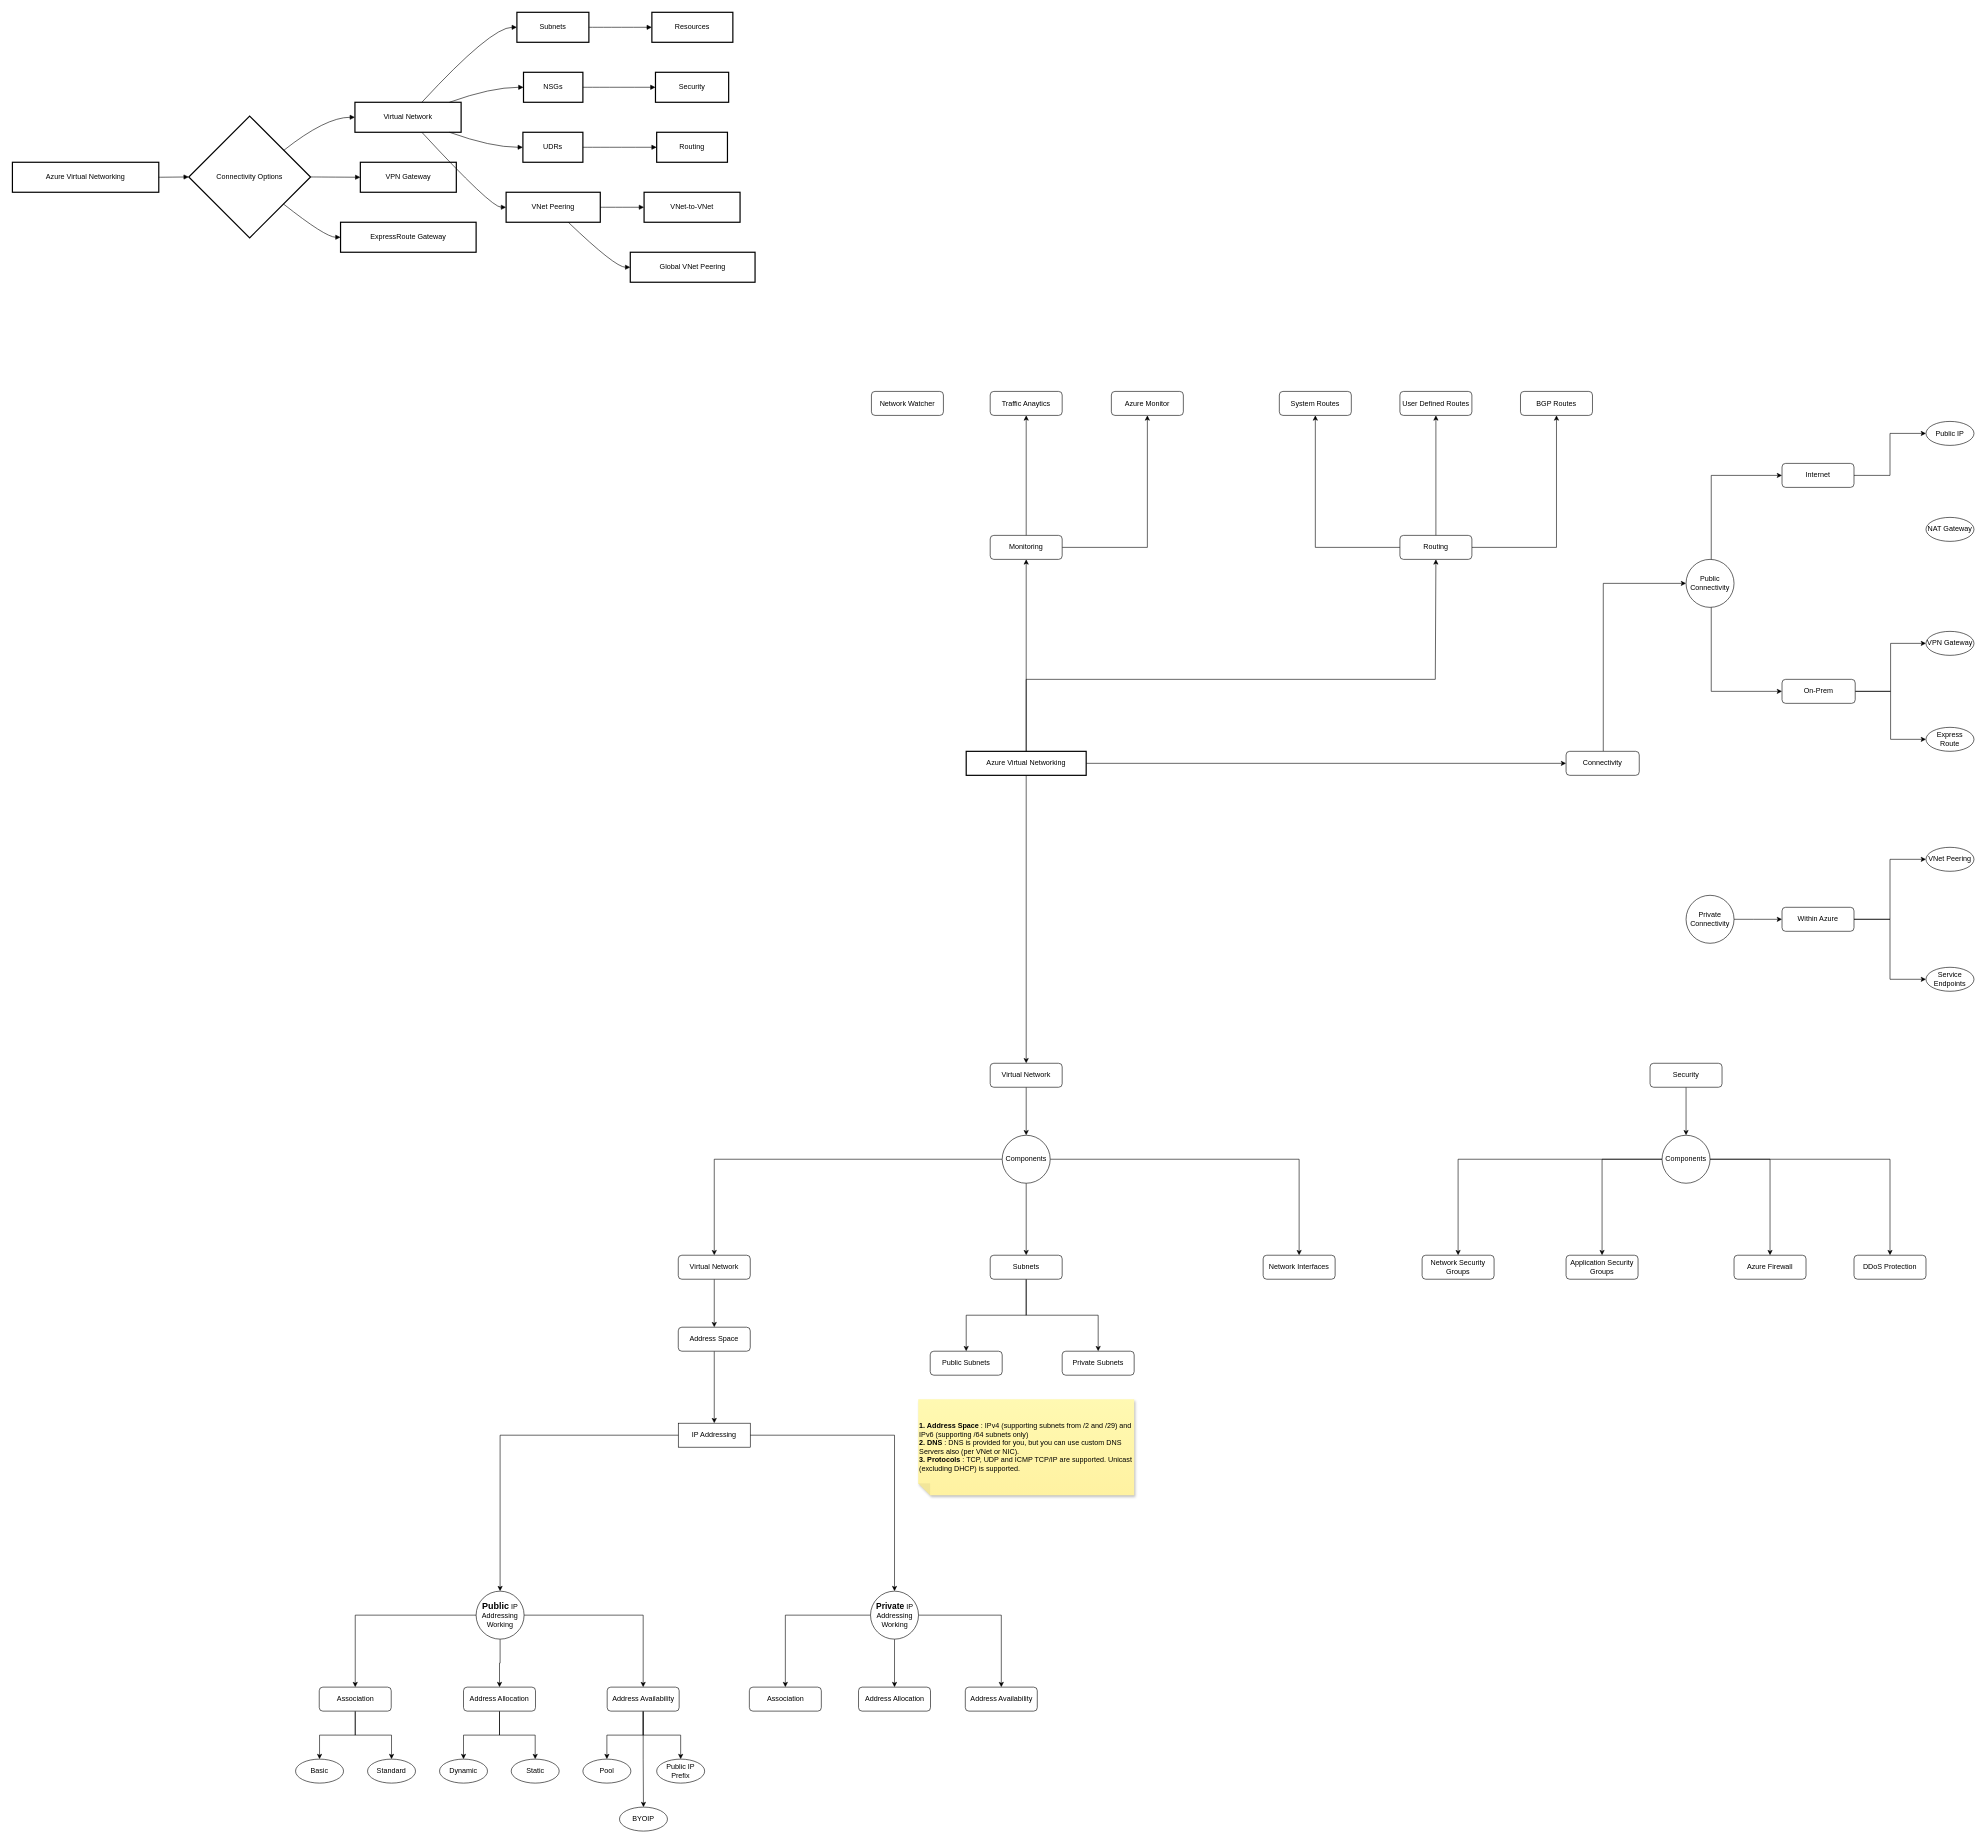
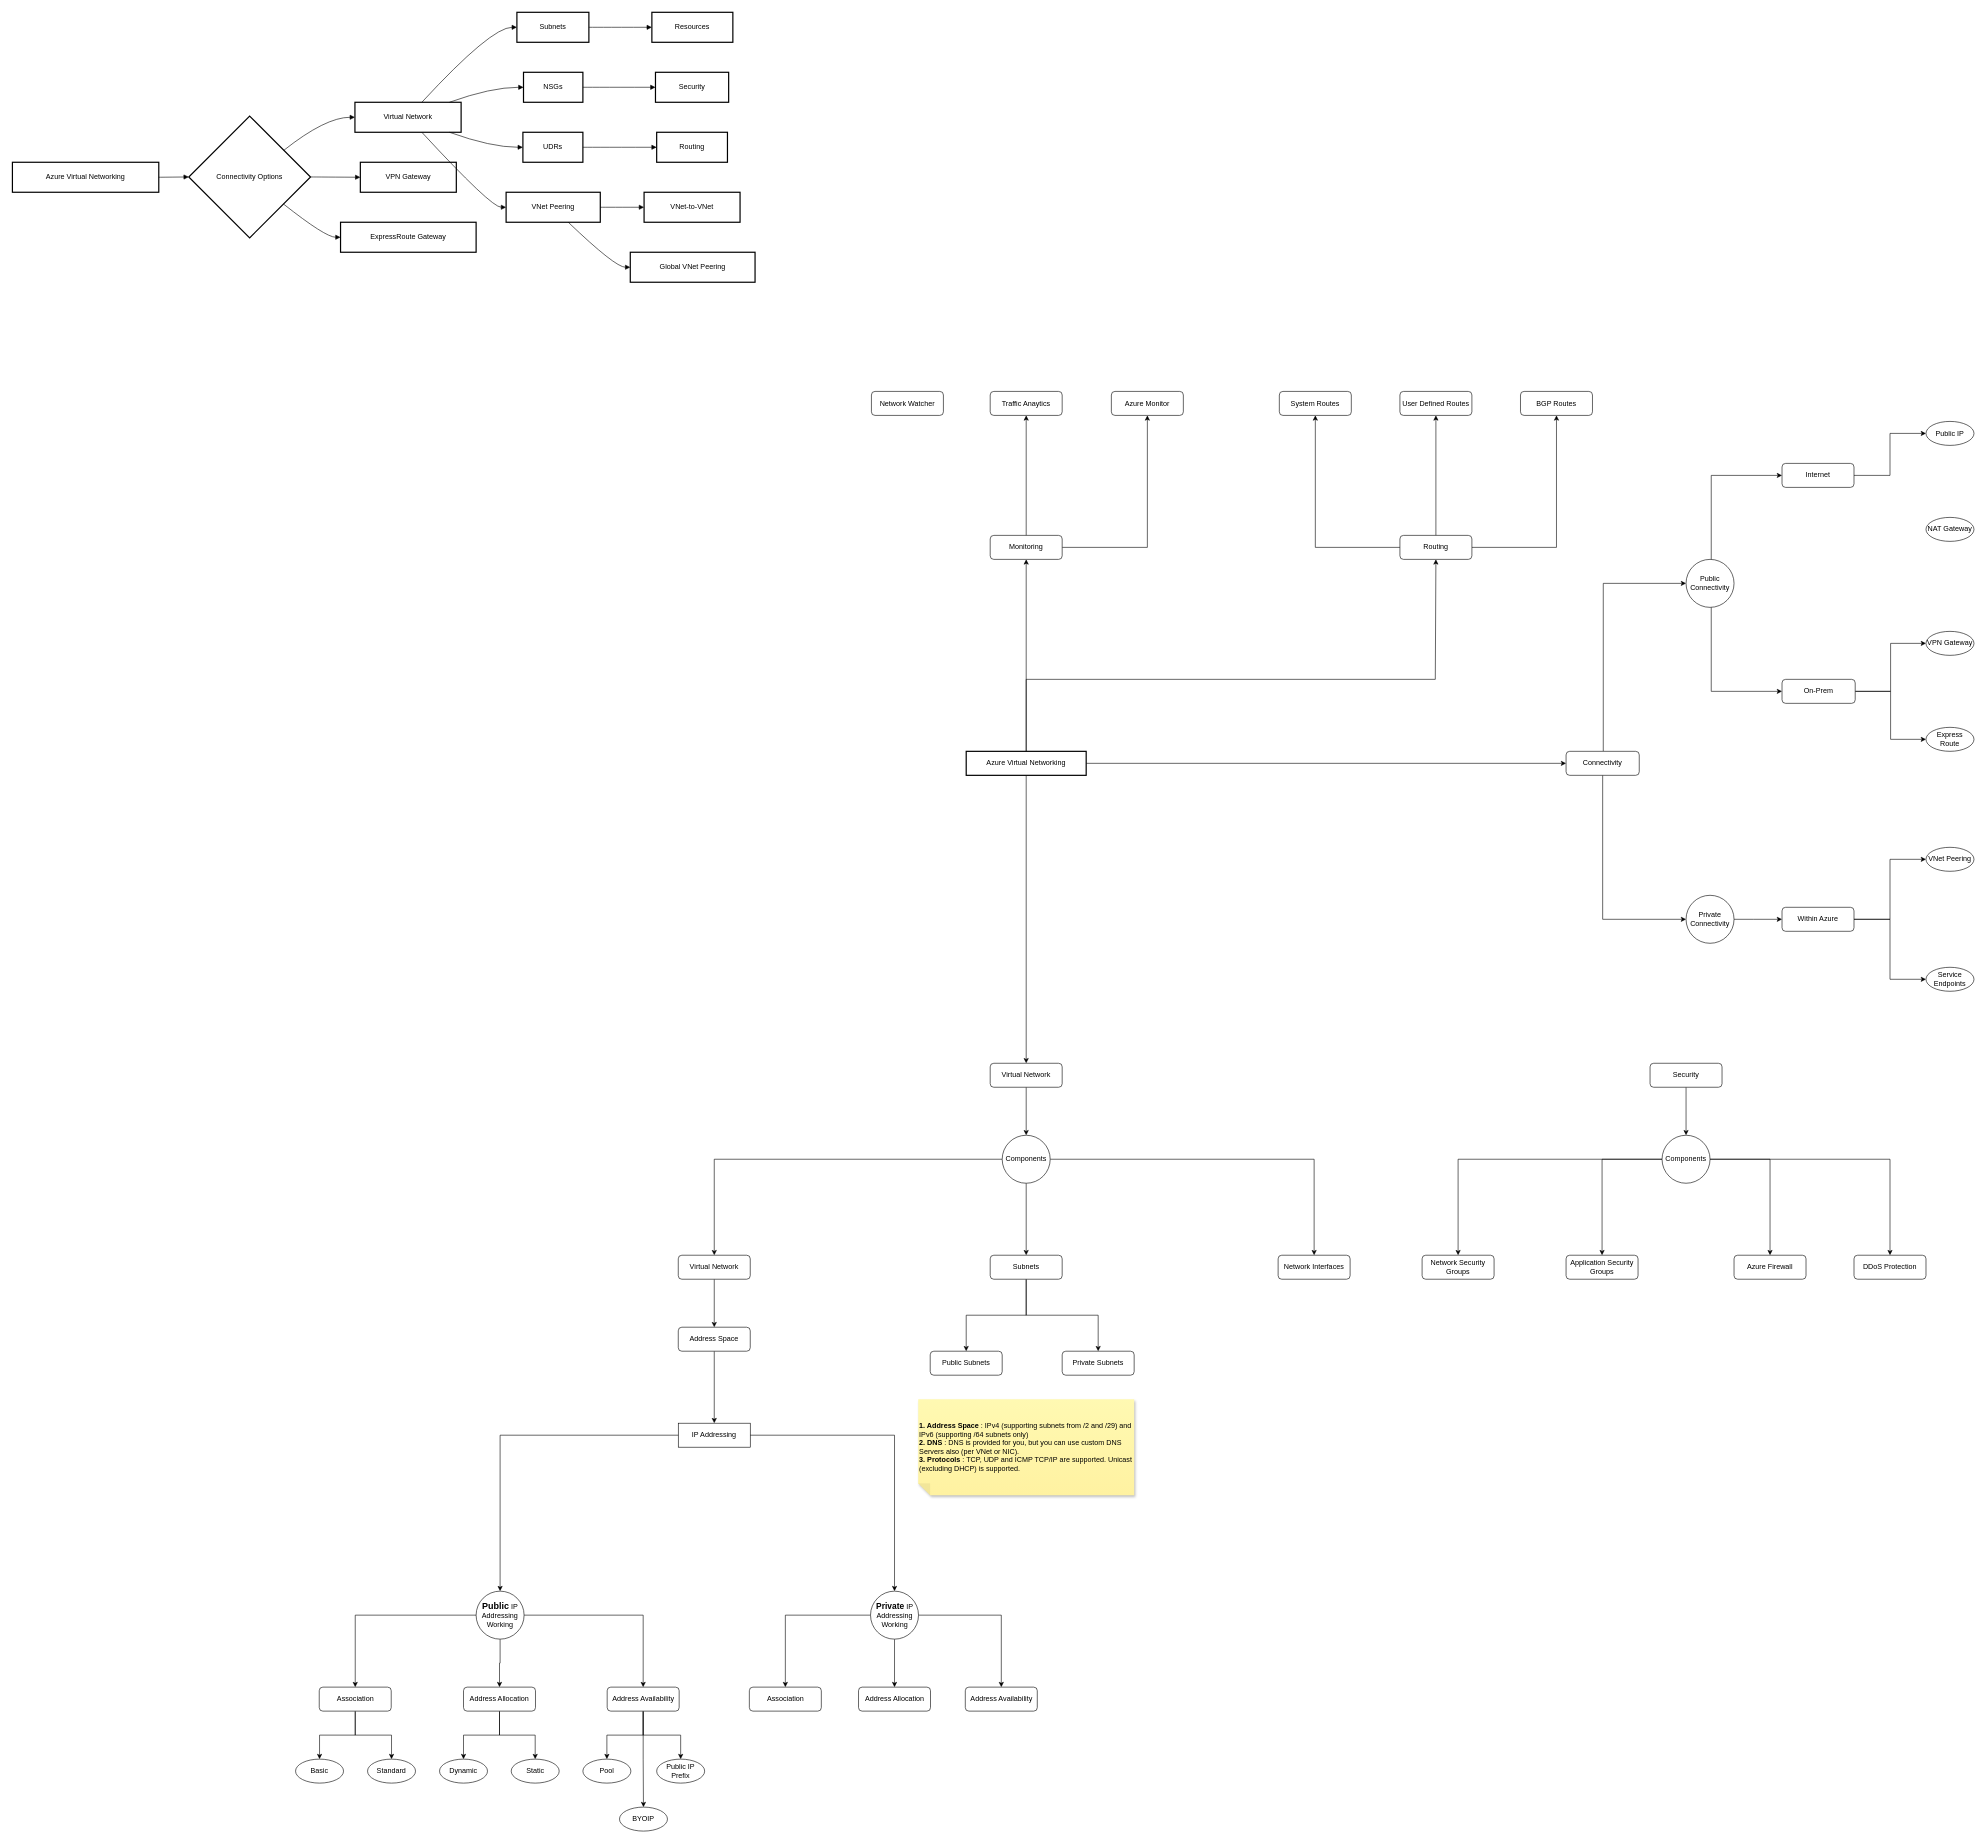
+ <mxCell id="82" value="" style="edgeStyle=orthogonalEdgeStyle;rounded=0;orthogonalLoop=1;jettySize=auto;html=1;" edge="1" parent="80" source="83" target="88"><mxGeometry relative="1" as="geometry"><Array as="points"><mxPoint x="61" y="830" /></Array></mxGeometry></mxCell>
- <mxCell id="73" value="Network Interfaces" style="whiteSpace=wrap;html=1;rounded=1;" vertex="1" parent="61"><mxGeometry x="975" y="320" width="120" height="40" as="geometry" /></mxCell>
+ <mxCell id="73" value="Network Interfaces" style="whiteSpace=wrap;html=1;rounded=1;" vertex="1" parent="61"><mxGeometry x="1000" y="320" width="120" height="40" as="geometry" /></mxCell>
